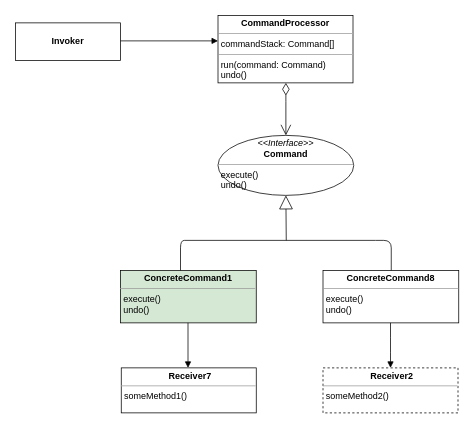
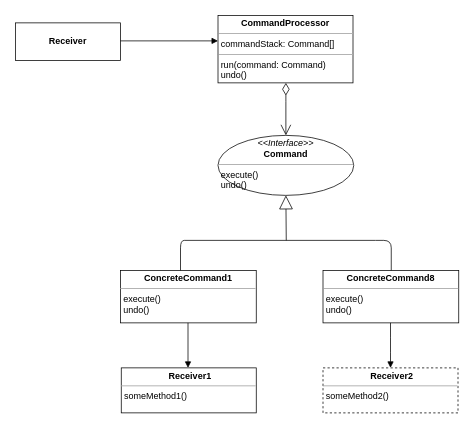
- <mxCell id="2" value="&lt;p style=&quot;margin: 0px ; margin-top: 4px ; text-align: center&quot;&gt;&lt;br&gt;&lt;b&gt;Invoker&lt;/b&gt;&lt;/p&gt;" style="verticalAlign=top;align=left;overflow=fill;fontSize=12;fontFamily=Helvetica;html=1;" vertex="1" parent="1"><mxGeometry x="20" y="30" width="140" height="50" as="geometry" /></mxCell>
+ <mxCell id="2" value="&lt;p style=&quot;margin: 0px ; margin-top: 4px ; text-align: center&quot;&gt;&lt;br&gt;&lt;b&gt;Receiver&lt;/b&gt;&lt;/p&gt;" style="verticalAlign=top;align=left;overflow=fill;fontSize=12;fontFamily=Helvetica;html=1;" vertex="1" parent="1"><mxGeometry x="20" y="30" width="140" height="50" as="geometry" /></mxCell>
- <mxCell id="4" value="&lt;p style=&quot;margin: 0px ; margin-top: 4px ; text-align: center&quot;&gt;&lt;b&gt;ConcreteCommand1&lt;/b&gt;&lt;/p&gt;&lt;hr size=&quot;1&quot;&gt;&lt;p style=&quot;margin: 0px ; margin-left: 4px&quot;&gt;&lt;/p&gt;&lt;p style=&quot;margin: 0px ; margin-left: 4px&quot;&gt;execute()&lt;/p&gt;&lt;p style=&quot;margin: 0px ; margin-left: 4px&quot;&gt;undo()&lt;/p&gt;" style="verticalAlign=top;align=left;overflow=fill;fontSize=12;fontFamily=Helvetica;html=1;fillColor=#d5e8d4;" vertex="1" parent="1"><mxGeometry x="160" y="360" width="181" height="70" as="geometry" /></mxCell>
+ <mxCell id="4" value="&lt;p style=&quot;margin: 0px ; margin-top: 4px ; text-align: center&quot;&gt;&lt;b&gt;ConcreteCommand1&lt;/b&gt;&lt;/p&gt;&lt;hr size=&quot;1&quot;&gt;&lt;p style=&quot;margin: 0px ; margin-left: 4px&quot;&gt;&lt;/p&gt;&lt;p style=&quot;margin: 0px ; margin-left: 4px&quot;&gt;execute()&lt;/p&gt;&lt;p style=&quot;margin: 0px ; margin-left: 4px&quot;&gt;undo()&lt;/p&gt;" style="verticalAlign=top;align=left;overflow=fill;fontSize=12;fontFamily=Helvetica;html=1;" vertex="1" parent="1"><mxGeometry x="160" y="360" width="181" height="70" as="geometry" /></mxCell>
- <mxCell id="5" value="&lt;p style=&quot;margin: 0px ; margin-top: 4px ; text-align: center&quot;&gt;&lt;/p&gt;&lt;p style=&quot;text-align: center ; margin: 0px 0px 0px 4px&quot;&gt;&lt;b&gt;Receiver7&lt;/b&gt;&lt;/p&gt;&lt;hr size=&quot;1&quot;&gt;&lt;p style=&quot;margin: 0px ; margin-left: 4px&quot;&gt;someMethod1()&lt;/p&gt;" style="verticalAlign=top;align=left;overflow=fill;fontSize=12;fontFamily=Helvetica;html=1;" vertex="1" parent="1"><mxGeometry x="161" y="490" width="180" height="60" as="geometry" /></mxCell>
+ <mxCell id="5" value="&lt;p style=&quot;margin: 0px ; margin-top: 4px ; text-align: center&quot;&gt;&lt;/p&gt;&lt;p style=&quot;text-align: center ; margin: 0px 0px 0px 4px&quot;&gt;&lt;b&gt;Receiver1&lt;/b&gt;&lt;/p&gt;&lt;hr size=&quot;1&quot;&gt;&lt;p style=&quot;margin: 0px ; margin-left: 4px&quot;&gt;someMethod1()&lt;/p&gt;" style="verticalAlign=top;align=left;overflow=fill;fontSize=12;fontFamily=Helvetica;html=1;" vertex="1" parent="1"><mxGeometry x="161" y="490" width="180" height="60" as="geometry" /></mxCell>
